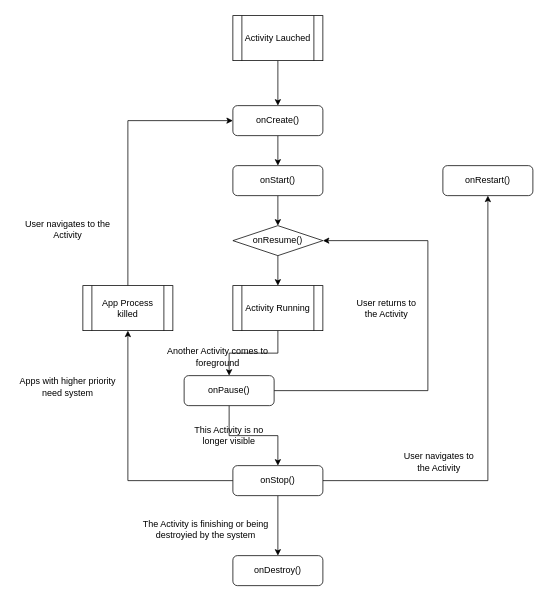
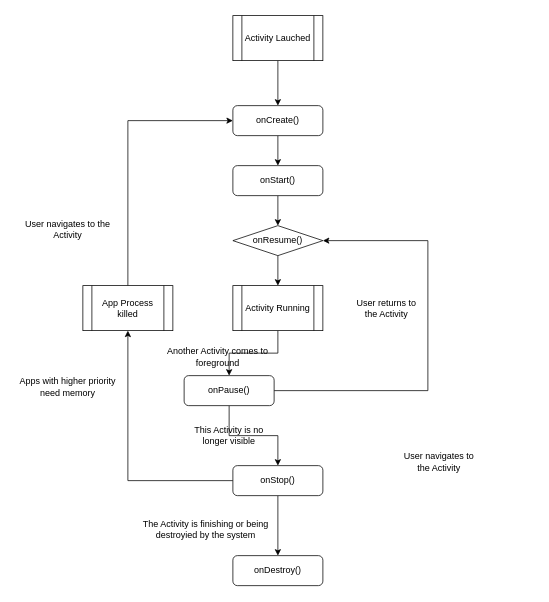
- <mxCell id="12" value="onRestart()" style="rounded=1;whiteSpace=wrap;html=1;" vertex="1" parent="1"><mxGeometry x="590" y="220" width="120" height="40" as="geometry" /></mxCell>
- <mxCell id="22" value="Apps with higher priority need system" style="text;html=1;align=center;verticalAlign=middle;whiteSpace=wrap;rounded=0;" vertex="1" parent="1"><mxGeometry x="20" y="500" width="140" height="30" as="geometry" /></mxCell>
+ <mxCell id="22" value="Apps with higher priority need memory" style="text;html=1;align=center;verticalAlign=middle;whiteSpace=wrap;rounded=0;" vertex="1" parent="1"><mxGeometry x="20" y="500" width="140" height="30" as="geometry" /></mxCell>
- <mxCell id="19" style="edgeStyle=orthogonalEdgeStyle;rounded=0;orthogonalLoop=1;jettySize=auto;html=1;entryX=0.5;entryY=1;entryDx=0;entryDy=0;" edge="1" parent="1" source="21" target="12"><mxGeometry relative="1" as="geometry" /></mxCell>
